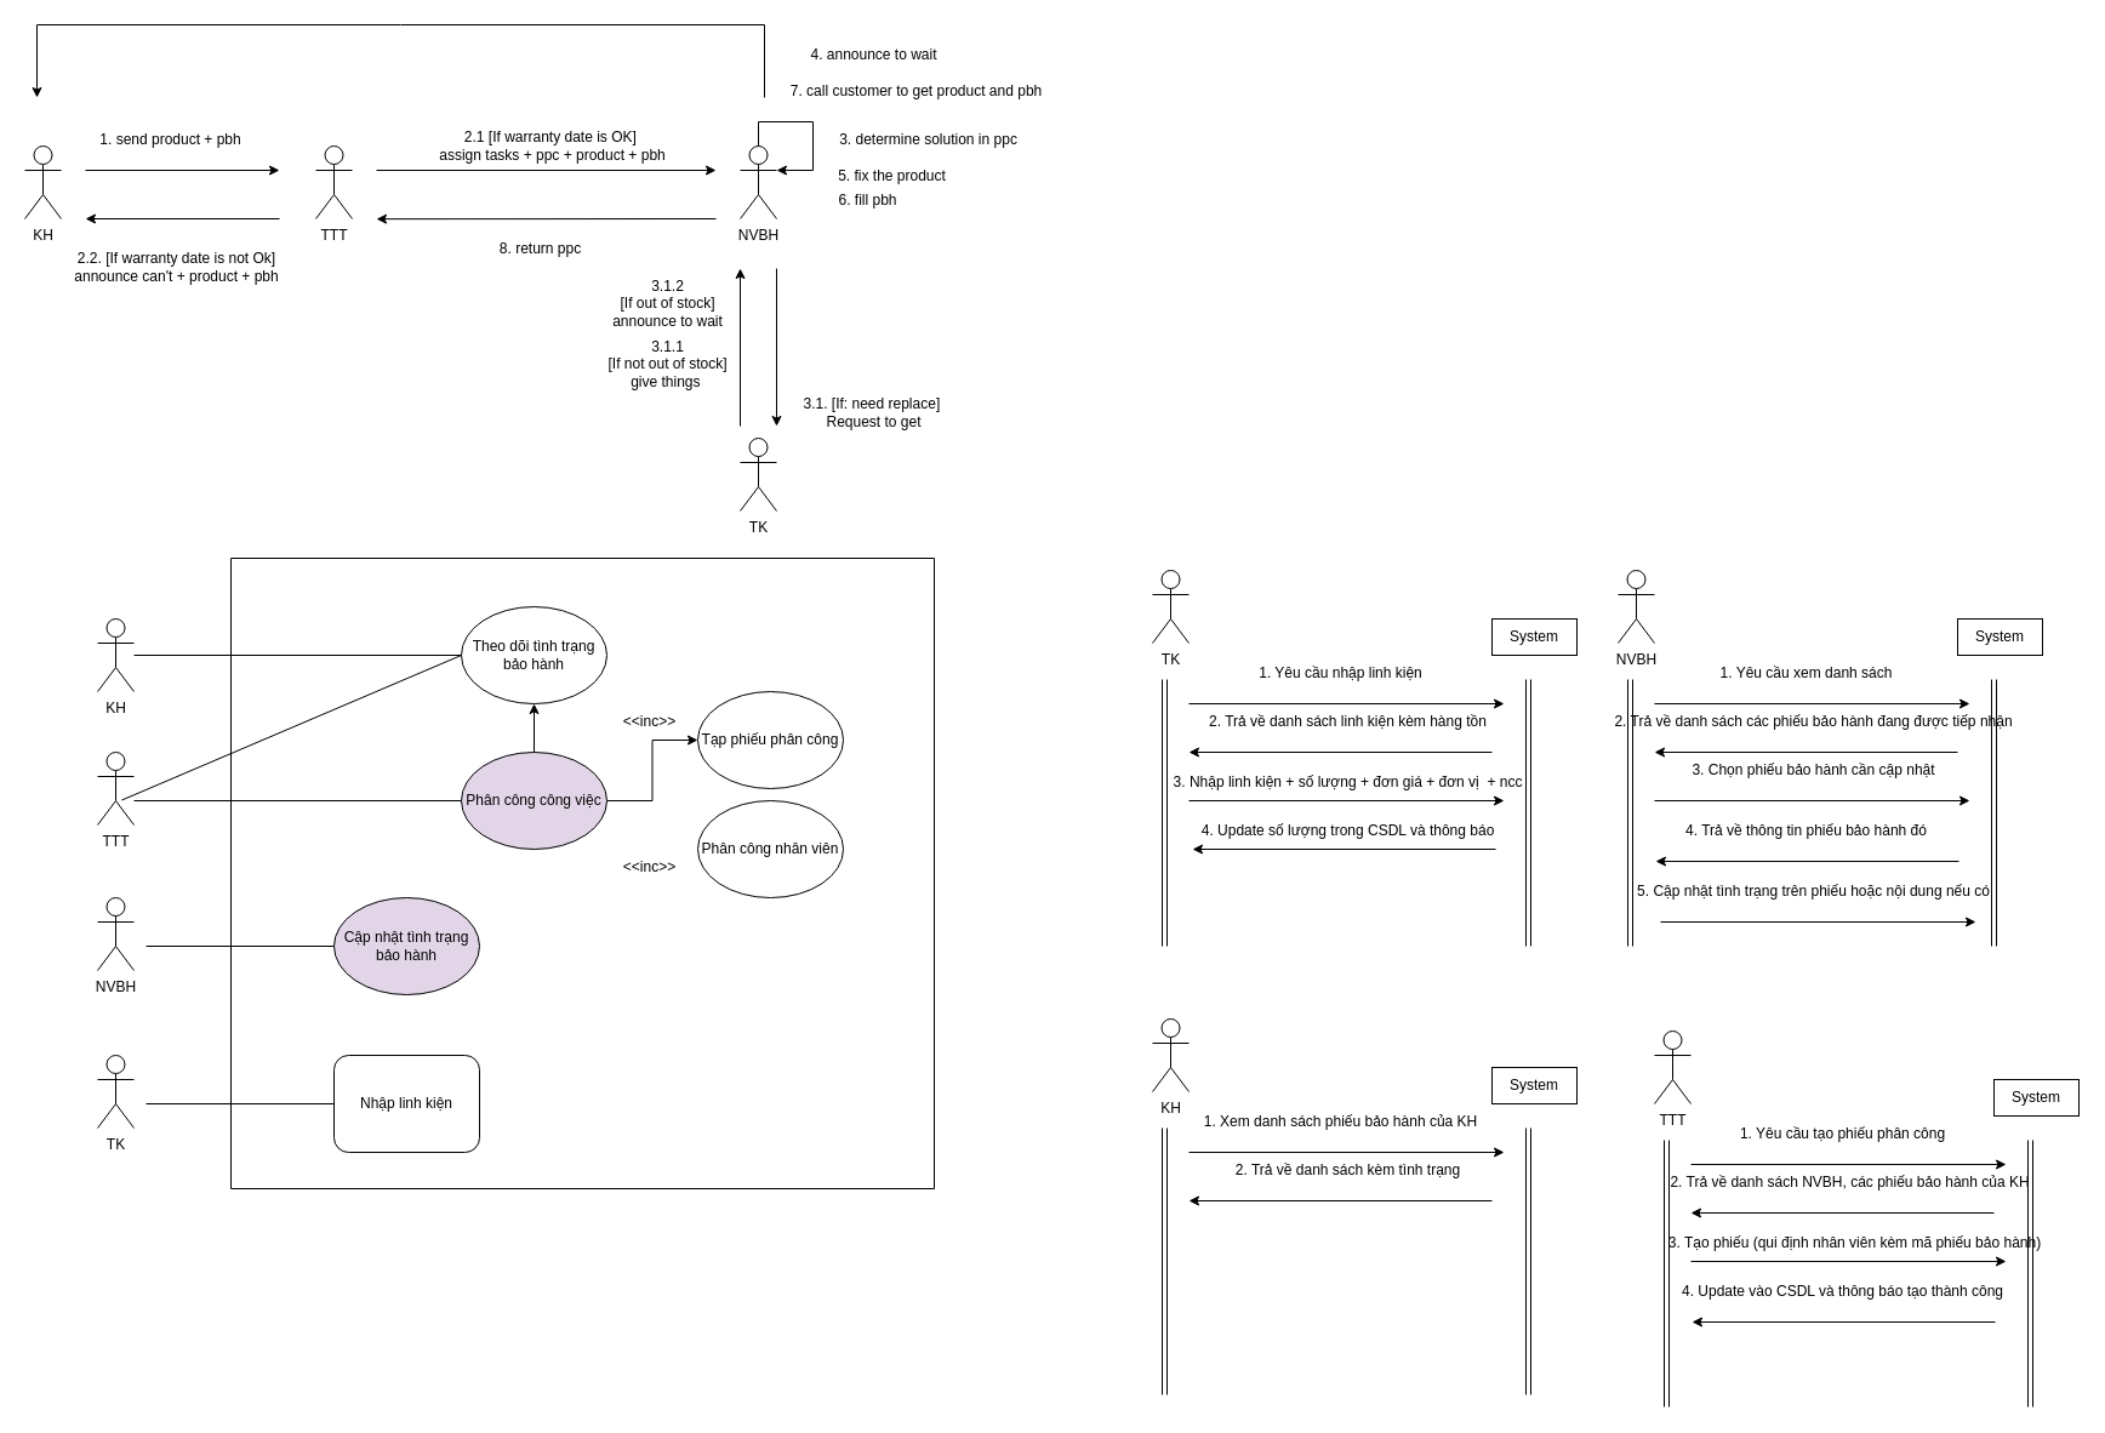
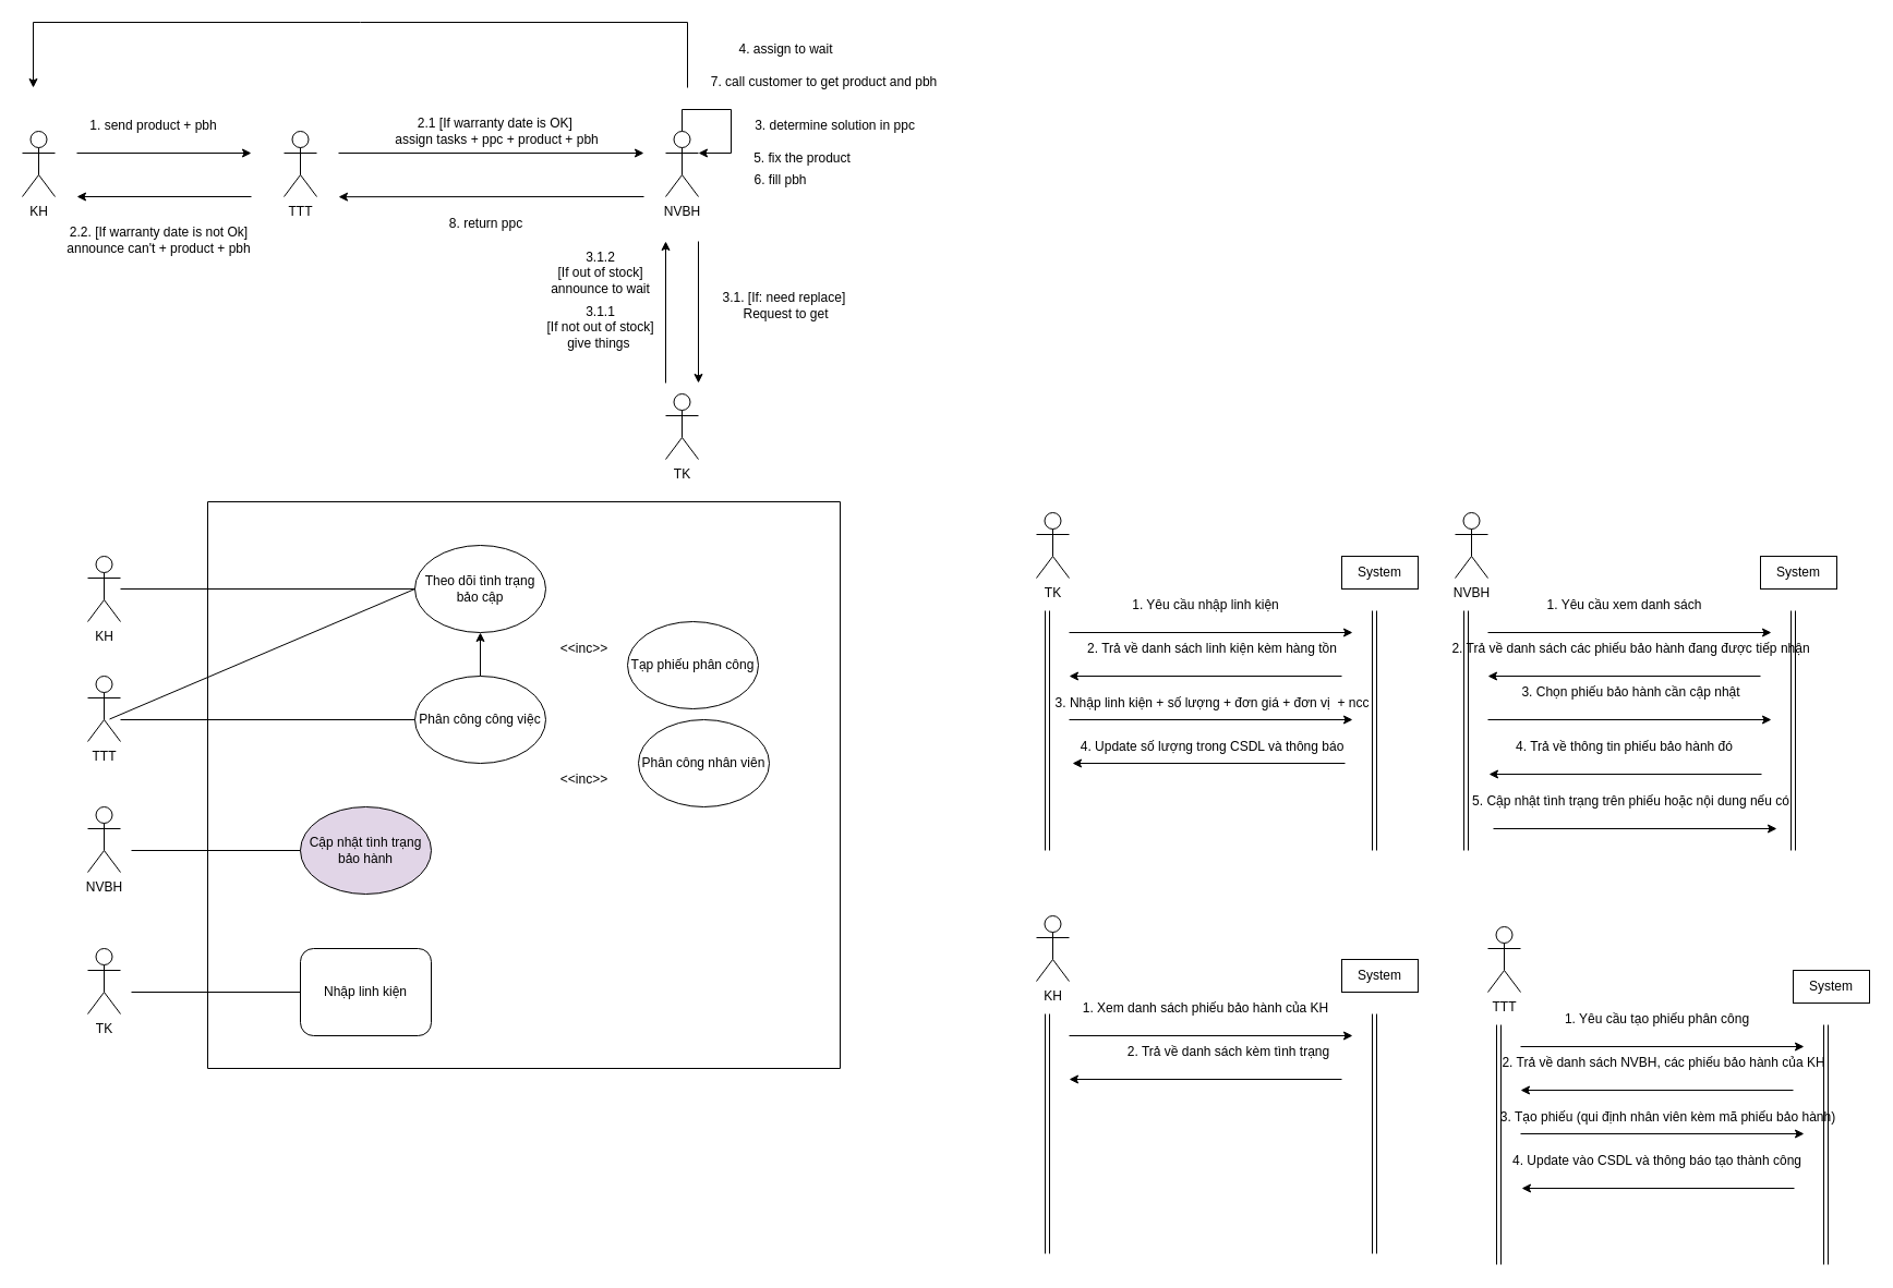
- <mxCell id="21" value="4. announce to wait" style="text;html=1;align=center;verticalAlign=middle;resizable=0;points=[];autosize=1;strokeColor=none;fillColor=none;" vertex="1" parent="1"><mxGeometry x="655" y="30" width="130" height="30" as="geometry" /></mxCell>
+ <mxCell id="21" value="4. assign to wait" style="text;html=1;align=center;verticalAlign=middle;resizable=0;points=[];autosize=1;strokeColor=none;fillColor=none;" vertex="1" parent="1"><mxGeometry x="655" y="30" width="130" height="30" as="geometry" /></mxCell>
- <mxCell id="17" value="&lt;div&gt;3.1. [If: need replace]&amp;nbsp;&lt;div&gt;Request to get&lt;/div&gt;&lt;/div&gt;" style="text;html=1;align=center;verticalAlign=middle;resizable=0;points=[];autosize=1;strokeColor=none;fillColor=none;" vertex="1" parent="1"><mxGeometry x="650" y="320" width="140" height="40" as="geometry" /></mxCell>
+ <mxCell id="17" value="&lt;div&gt;3.1. [If: need replace]&amp;nbsp;&lt;div&gt;Request to get&lt;/div&gt;&lt;/div&gt;" style="text;html=1;align=center;verticalAlign=middle;resizable=0;points=[];autosize=1;strokeColor=none;fillColor=none;" vertex="1" parent="1"><mxGeometry x="650" y="260" width="140" height="40" as="geometry" /></mxCell>
- <mxCell id="31" value="Theo dõi tình trạng bảo hành" style="ellipse;whiteSpace=wrap;html=1;" vertex="1" parent="30"><mxGeometry x="190" y="40" width="120" height="80" as="geometry" /></mxCell>
+ <mxCell id="31" value="Theo dõi tình trạng bảo cập" style="ellipse;whiteSpace=wrap;html=1;" vertex="1" parent="30"><mxGeometry x="190" y="40" width="120" height="80" as="geometry" /></mxCell>
- <mxCell id="32" style="edgeStyle=orthogonalEdgeStyle;rounded=0;orthogonalLoop=1;jettySize=auto;html=1;entryX=0;entryY=0.5;entryDx=0;entryDy=0;" edge="1" parent="30" source="34" target="35"><mxGeometry relative="1" as="geometry" /></mxCell>
- <mxCell id="34" value="Phân công công việc" style="ellipse;whiteSpace=wrap;html=1;fillColor=#e1d5e7;" vertex="1" parent="30"><mxGeometry x="190" y="160" width="120" height="80" as="geometry" /></mxCell>
+ <mxCell id="34" value="Phân công công việc" style="ellipse;whiteSpace=wrap;html=1;" vertex="1" parent="30"><mxGeometry x="190" y="160" width="120" height="80" as="geometry" /></mxCell>
- <mxCell id="36" value="Phân công nhân viên" style="ellipse;whiteSpace=wrap;html=1;" vertex="1" parent="30"><mxGeometry x="385" y="200" width="120" height="80" as="geometry" /></mxCell>
+ <mxCell id="36" value="Phân công nhân viên" style="ellipse;whiteSpace=wrap;html=1;" vertex="1" parent="30"><mxGeometry x="395" y="200" width="120" height="80" as="geometry" /></mxCell>
- <mxCell id="79" value="2. Trả về danh sách kèm tình trạng" style="text;html=1;align=center;verticalAlign=middle;resizable=0;points=[];autosize=1;strokeColor=none;fillColor=none;" vertex="1" parent="1"><mxGeometry x="1006" y="950" width="210" height="30" as="geometry" /></mxCell>
+ <mxCell id="79" value="2. Trả về danh sách kèm tình trạng" style="text;html=1;align=center;verticalAlign=middle;resizable=0;points=[];autosize=1;strokeColor=none;fillColor=none;" vertex="1" parent="1"><mxGeometry x="1021" y="950" width="210" height="30" as="geometry" /></mxCell>
